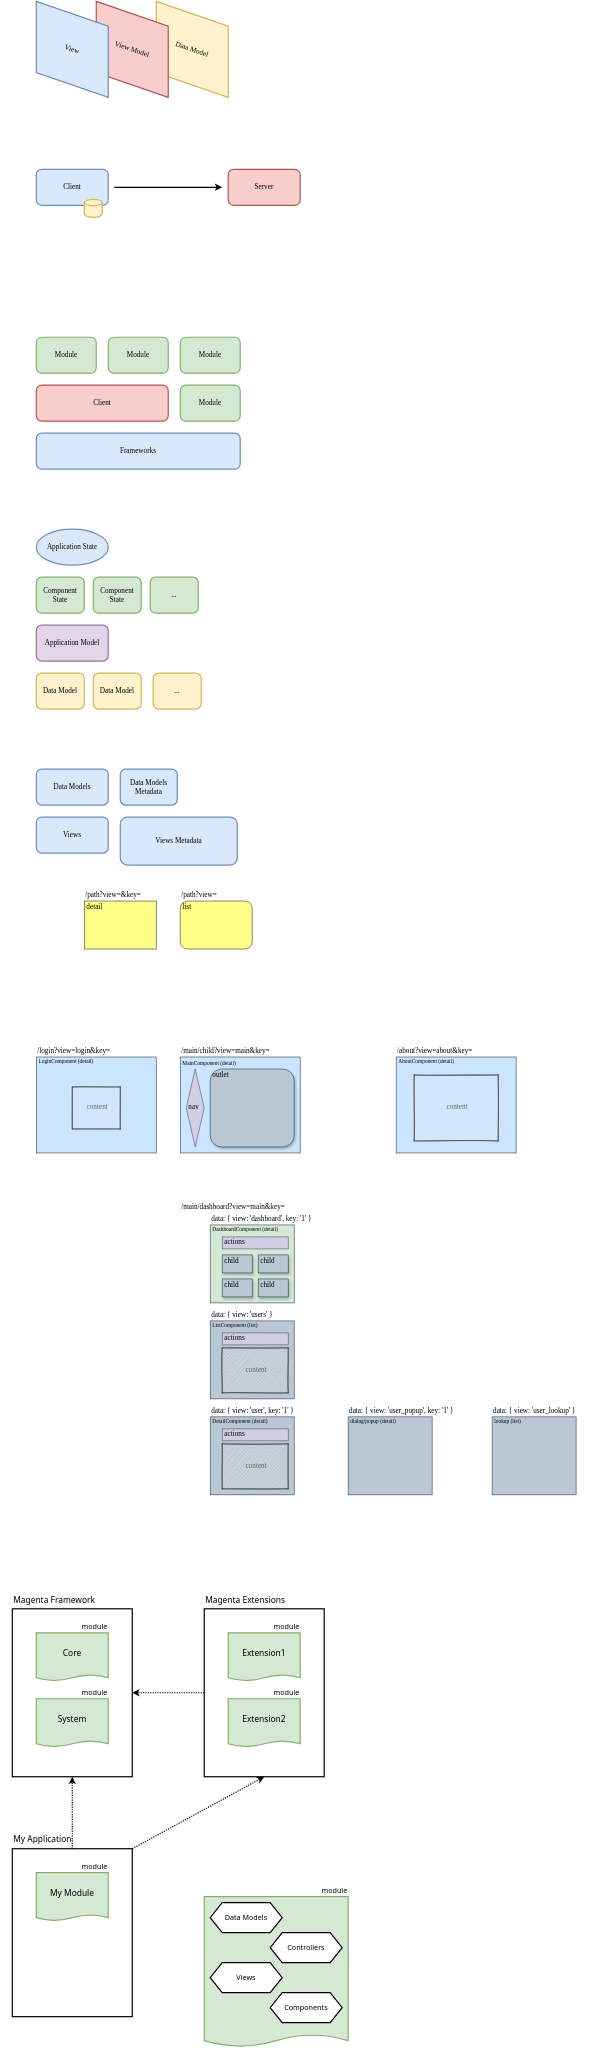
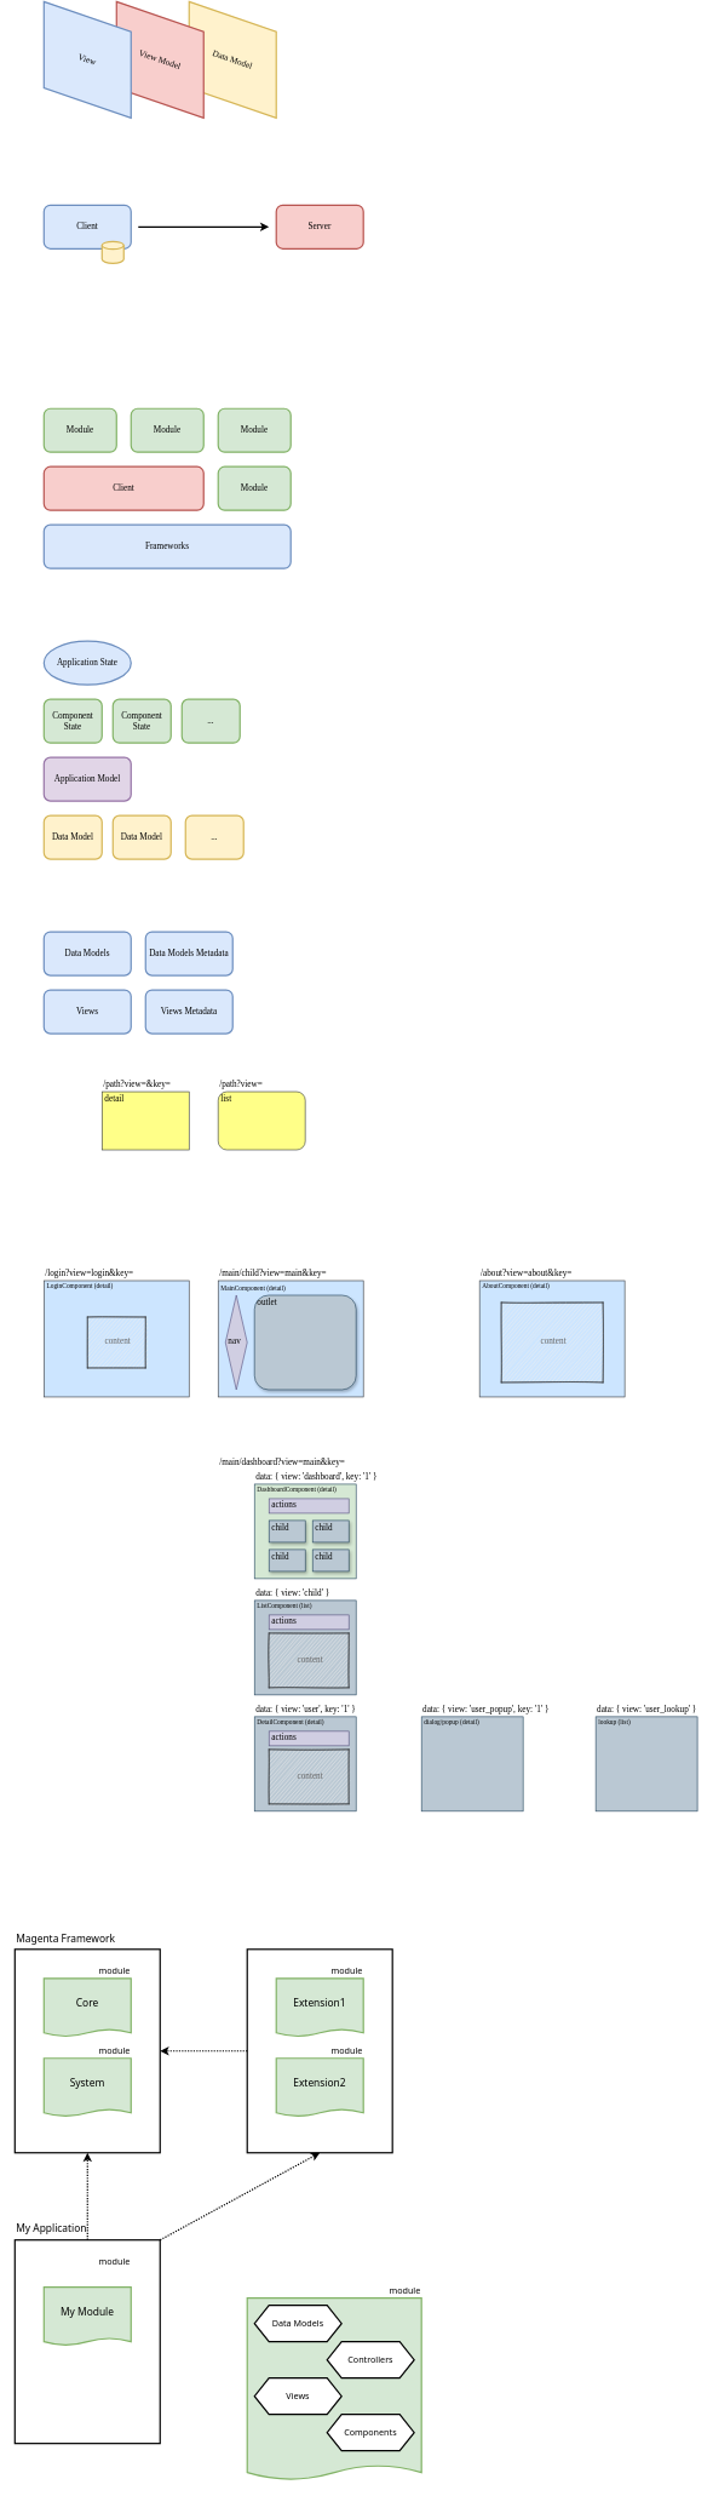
- <mxCell id="28" value="Data Models Metadata" style="rounded=1;whiteSpace=wrap;html=1;fillColor=#dae8fc;strokeColor=#6c8ebf;strokeWidth=2;fontFamily=Candara;" parent="1" vertex="1"><mxGeometry x="200" y="1280" width="95" height="60" as="geometry" /></mxCell>
+ <mxCell id="28" value="Data Models Metadata" style="rounded=1;whiteSpace=wrap;html=1;fillColor=#dae8fc;strokeColor=#6c8ebf;strokeWidth=2;fontFamily=Candara;" parent="1" vertex="1"><mxGeometry x="200" y="1280" width="120" height="60" as="geometry" /></mxCell>
- <mxCell id="30" value="Views Metadata" style="rounded=1;whiteSpace=wrap;html=1;fillColor=#dae8fc;strokeColor=#6c8ebf;strokeWidth=2;fontFamily=Candara;" parent="1" vertex="1"><mxGeometry x="200" y="1360" width="195" height="80" as="geometry" /></mxCell>
+ <mxCell id="30" value="Views Metadata" style="rounded=1;whiteSpace=wrap;html=1;fillColor=#dae8fc;strokeColor=#6c8ebf;strokeWidth=2;fontFamily=Candara;" parent="1" vertex="1"><mxGeometry x="200" y="1360" width="120" height="60" as="geometry" /></mxCell>
- <mxCell id="44" value="data:&amp;nbsp;{ view: '&lt;span&gt;users&lt;/span&gt;' }" style="text;html=1;strokeColor=none;fillColor=none;align=left;verticalAlign=middle;rounded=0;fontFamily=Candara;" parent="1" vertex="1"><mxGeometry x="350" y="2180" width="140" height="20" as="geometry" /></mxCell>
+ <mxCell id="44" value="data:&amp;nbsp;{ view: '&lt;span&gt;child&lt;/span&gt;' }" style="text;html=1;strokeColor=none;fillColor=none;align=left;verticalAlign=middle;rounded=0;fontFamily=Candara;" parent="1" vertex="1"><mxGeometry x="350" y="2180" width="140" height="20" as="geometry" /></mxCell>
- <mxCell id="66" value="Magenta Extensions" style="text;html=1;strokeColor=none;fillColor=none;align=left;verticalAlign=middle;rounded=0;fontFamily=Segoe UI;fontSize=14;" parent="1" vertex="1"><mxGeometry x="340" y="2650" width="140" height="30" as="geometry" /></mxCell>
- <mxCell id="71" value="My Module" style="shape=document;whiteSpace=wrap;html=1;boundedLbl=1;size=0.125;fillColor=#d5e8d4;strokeColor=#82b366;fontFamily=Segoe UI;strokeWidth=2;fontSize=14;" parent="1" vertex="1"><mxGeometry x="60" y="3120" width="120" height="80" as="geometry" /></mxCell>
+ <mxCell id="71" value="My Module" style="shape=document;whiteSpace=wrap;html=1;boundedLbl=1;size=0.125;fillColor=#d5e8d4;strokeColor=#82b366;fontFamily=Segoe UI;strokeWidth=2;fontSize=14;" parent="1" vertex="1"><mxGeometry x="60" y="3145" width="120" height="80" as="geometry" /></mxCell>
